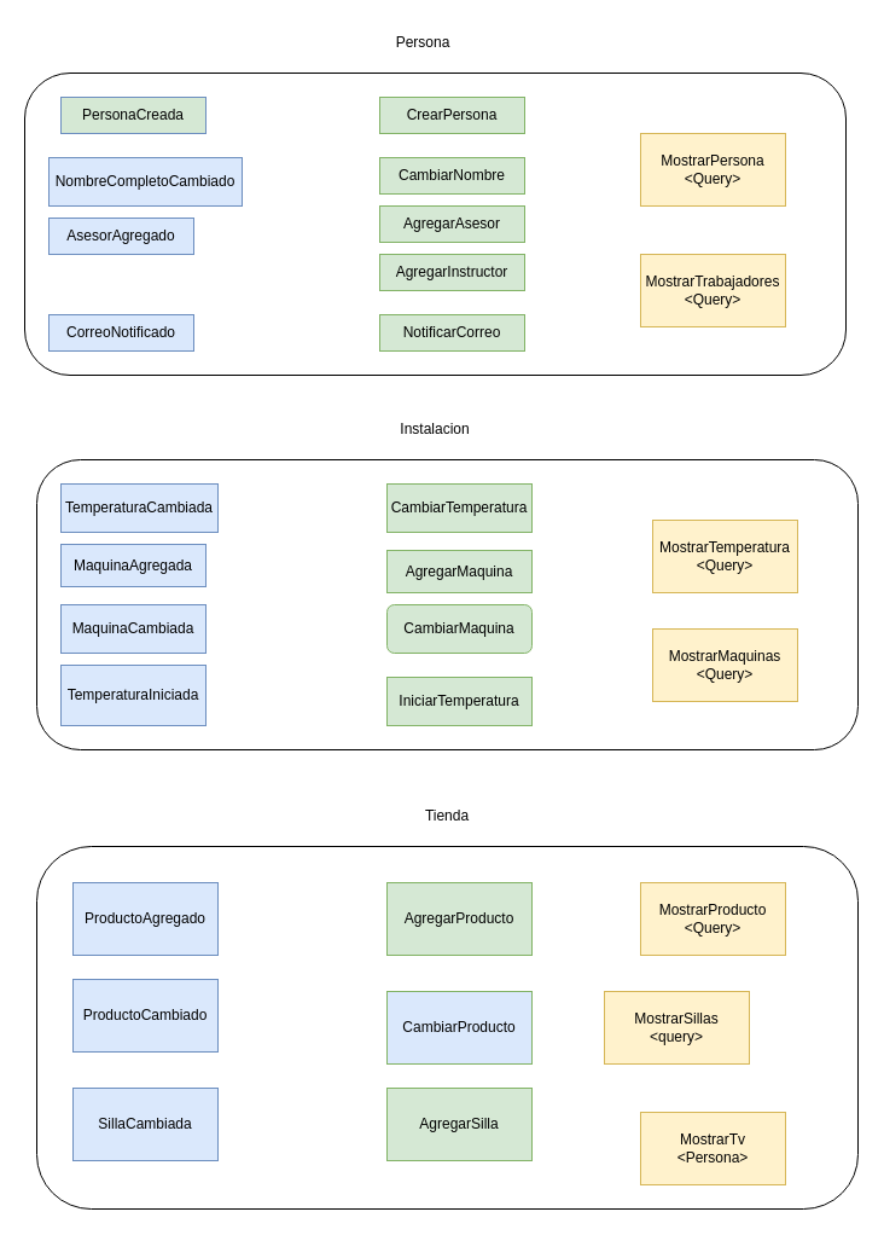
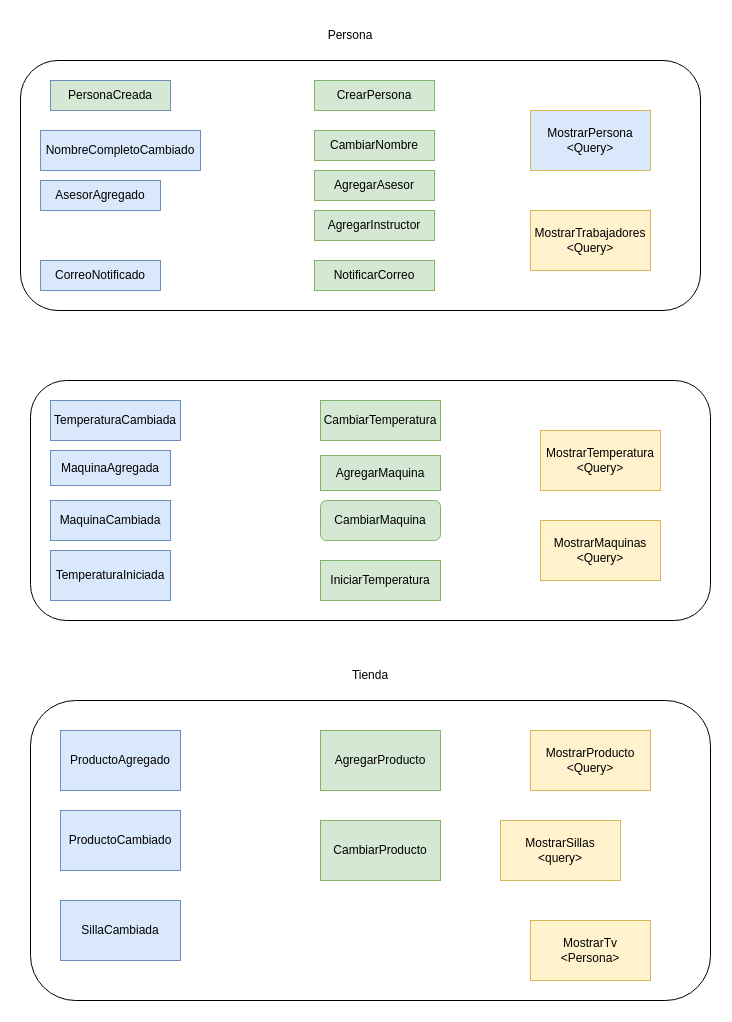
- <mxCell id="17" value="MostrarPersona&lt;br&gt;&amp;lt;Query&amp;gt;" style="rounded=0;whiteSpace=wrap;html=1;fillColor=#fff2cc;strokeColor=#d6b656;" vertex="1" parent="1"><mxGeometry x="530" y="110" width="120" height="60" as="geometry" /></mxCell>
+ <mxCell id="17" value="MostrarPersona&lt;br&gt;&amp;lt;Query&amp;gt;" style="rounded=0;whiteSpace=wrap;html=1;fillColor=#dae8fc;strokeColor=#d6b656;" vertex="1" parent="1"><mxGeometry x="530" y="110" width="120" height="60" as="geometry" /></mxCell>
- <mxCell id="4" value="Instalacion" style="text;html=1;strokeColor=none;fillColor=none;align=center;verticalAlign=middle;whiteSpace=wrap;rounded=0;" vertex="1" parent="1"><mxGeometry x="330" y="340" width="60" height="30" as="geometry" /></mxCell>
- <mxCell id="33" value="CambiarProducto" style="rounded=0;whiteSpace=wrap;html=1;fillColor=#dae8fc;strokeColor=#82b366;" vertex="1" parent="1"><mxGeometry x="320" y="820" width="120" height="60" as="geometry" /></mxCell>
+ <mxCell id="33" value="CambiarProducto" style="rounded=0;whiteSpace=wrap;html=1;fillColor=#d5e8d4;strokeColor=#82b366;" vertex="1" parent="1"><mxGeometry x="320" y="820" width="120" height="60" as="geometry" /></mxCell>
- <mxCell id="34" value="AgregarSilla" style="rounded=0;whiteSpace=wrap;html=1;fillColor=#d5e8d4;strokeColor=#82b366;" vertex="1" parent="1"><mxGeometry x="320" y="900" width="120" height="60" as="geometry" /></mxCell>
